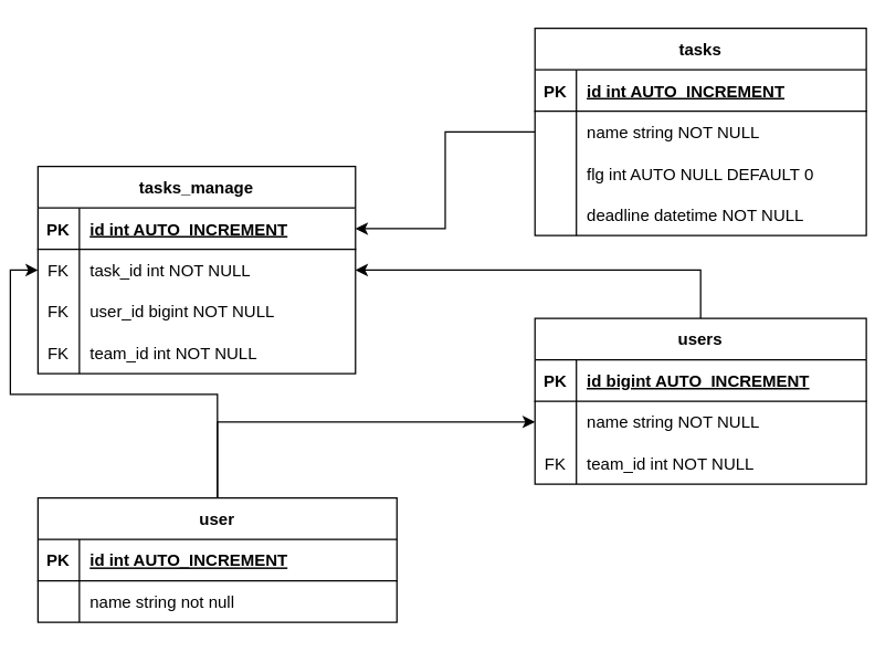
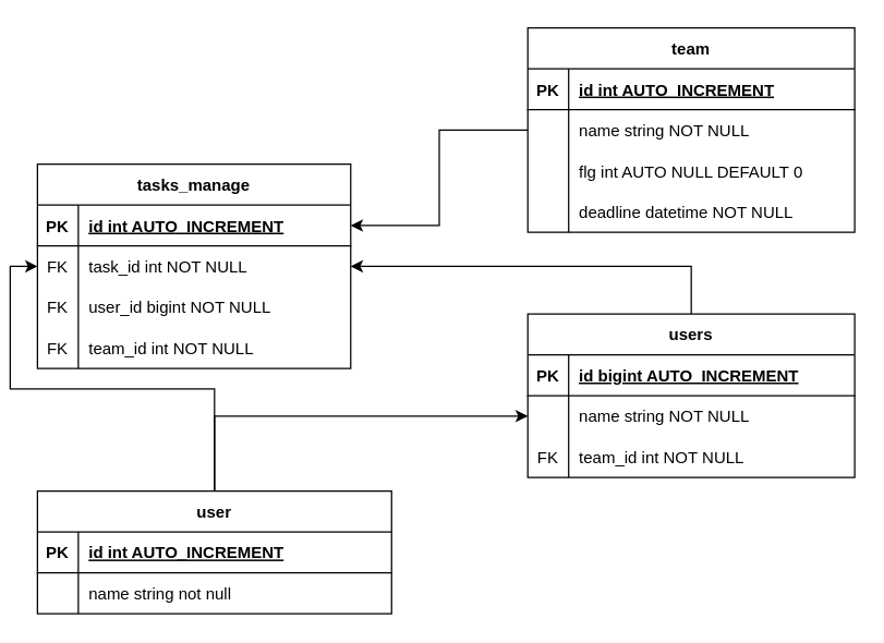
- <mxCell id="3" value="tasks" style="shape=table;startSize=30;container=1;collapsible=1;childLayout=tableLayout;fixedRows=1;rowLines=0;fontStyle=1;align=center;resizeLast=1;" parent="1" vertex="1"><mxGeometry x="380" y="20" width="240" height="150" as="geometry" /></mxCell>
+ <mxCell id="3" value="team" style="shape=table;startSize=30;container=1;collapsible=1;childLayout=tableLayout;fixedRows=1;rowLines=0;fontStyle=1;align=center;resizeLast=1;" parent="1" vertex="1"><mxGeometry x="380" y="20" width="240" height="150" as="geometry" /></mxCell>
